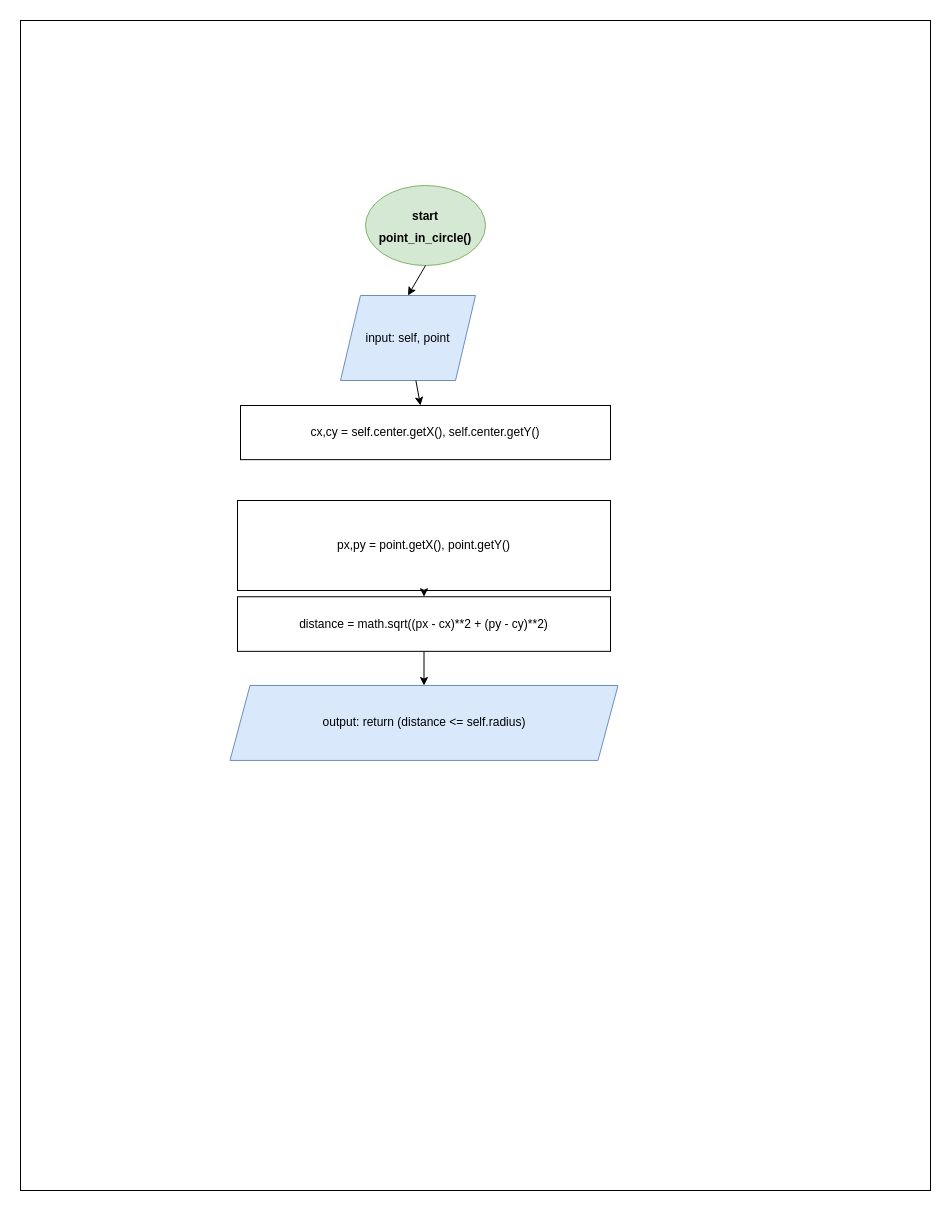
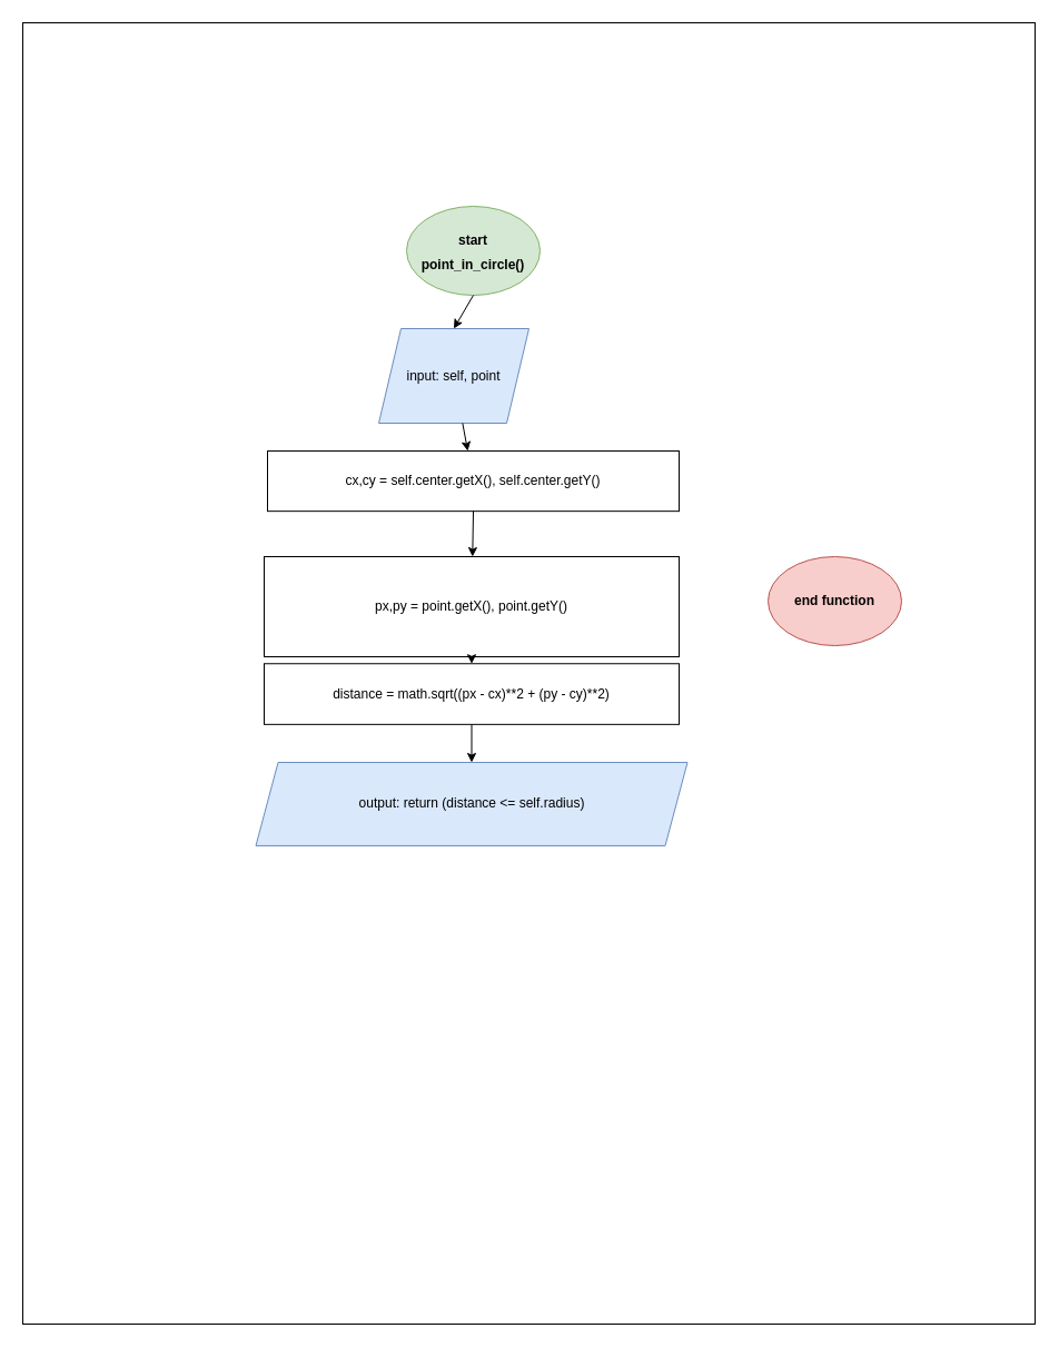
+ <mxCell id="8" value="" style="endArrow=classic;html=1;rounded=0;fontSize=12;exitX=0.5;exitY=1;exitDx=0;exitDy=0;" edge="1" parent="1" target="7" source="5"><mxGeometry width="50" height="50" relative="1" as="geometry"><mxPoint x="443.109" y="457" as="sourcePoint" /><mxPoint x="445" y="389.5" as="targetPoint" /></mxGeometry></mxCell>
+ <mxCell id="14" value="&lt;b&gt;end function&lt;/b&gt;" style="ellipse;whiteSpace=wrap;html=1;fontSize=12;fillColor=#f8cecc;strokeColor=#b85450;" vertex="1" parent="1"><mxGeometry x="690" y="500" width="120" height="80" as="geometry" /></mxCell>
